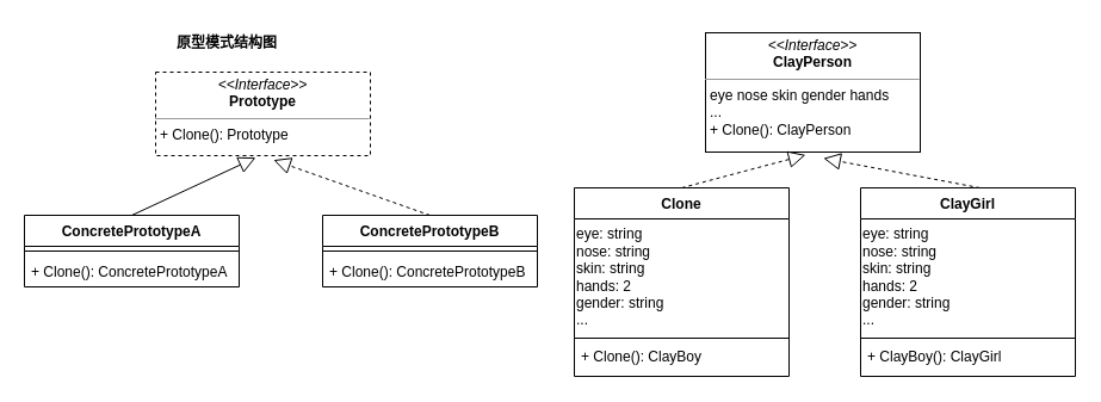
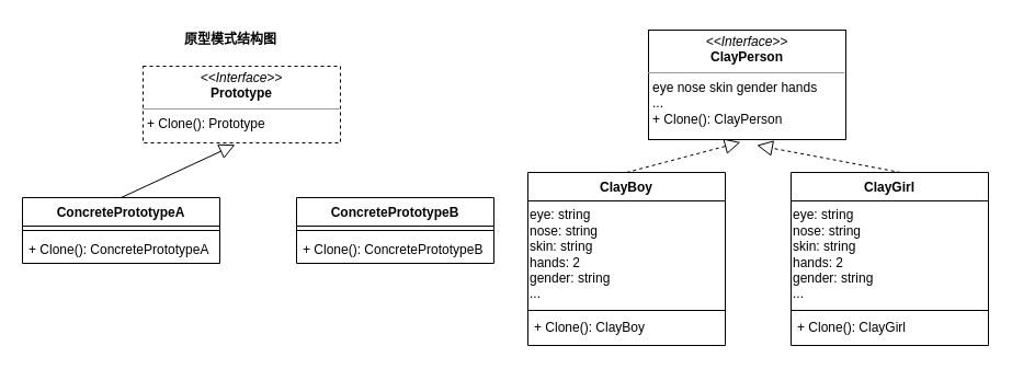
- <mxCell id="2" value="原型模式结构图" style="text;align=center;fontStyle=1;verticalAlign=middle;spacingLeft=3;spacingRight=3;strokeColor=none;rotatable=0;points=[[0,0.5],[1,0.5]];portConstraint=eastwest;" parent="1" vertex="1"><mxGeometry x="130" y="20" width="120" height="30" as="geometry" /></mxCell>
+ <mxCell id="2" value="原型模式结构图" style="text;align=center;fontStyle=1;verticalAlign=middle;spacingLeft=3;spacingRight=3;strokeColor=none;rotatable=0;points=[[0,0.5],[1,0.5]];portConstraint=eastwest;" parent="1" vertex="1"><mxGeometry x="150" y="20" width="120" height="30" as="geometry" /></mxCell>
- <mxCell id="11" value="" style="endArrow=block;dashed=1;endFill=0;endSize=12;html=1;exitX=0.5;exitY=0;exitDx=0;exitDy=0;entryX=0.549;entryY=1.052;entryDx=0;entryDy=0;entryPerimeter=0;" parent="1" source="7" target="3" edge="1"><mxGeometry width="160" relative="1" as="geometry"><mxPoint x="200" y="230" as="sourcePoint" /><mxPoint x="360" y="230" as="targetPoint" /></mxGeometry></mxCell>
- <mxCell id="13" value="Clone" style="swimlane;fontStyle=1;align=center;verticalAlign=top;childLayout=stackLayout;horizontal=1;startSize=26;horizontalStack=0;resizeParent=1;resizeParentMax=0;resizeLast=0;collapsible=1;marginBottom=0;" parent="1" vertex="1"><mxGeometry x="481" y="157" width="180" height="158" as="geometry" /></mxCell>
+ <mxCell id="13" value="ClayBoy" style="swimlane;fontStyle=1;align=center;verticalAlign=top;childLayout=stackLayout;horizontal=1;startSize=26;horizontalStack=0;resizeParent=1;resizeParentMax=0;resizeLast=0;collapsible=1;marginBottom=0;" parent="1" vertex="1"><mxGeometry x="481" y="157" width="180" height="158" as="geometry" /></mxCell>
- <mxCell id="22" value="+ ClayBoy(): ClayGirl" style="text;strokeColor=none;fillColor=none;align=left;verticalAlign=top;spacingLeft=4;spacingRight=4;overflow=hidden;rotatable=0;points=[[0,0.5],[1,0.5]];portConstraint=eastwest;" parent="19" vertex="1"><mxGeometry y="128" width="180" height="30" as="geometry" /></mxCell>
+ <mxCell id="22" value="+ Clone(): ClayGirl" style="text;strokeColor=none;fillColor=none;align=left;verticalAlign=top;spacingLeft=4;spacingRight=4;overflow=hidden;rotatable=0;points=[[0,0.5],[1,0.5]];portConstraint=eastwest;" parent="19" vertex="1"><mxGeometry y="128" width="180" height="30" as="geometry" /></mxCell>
